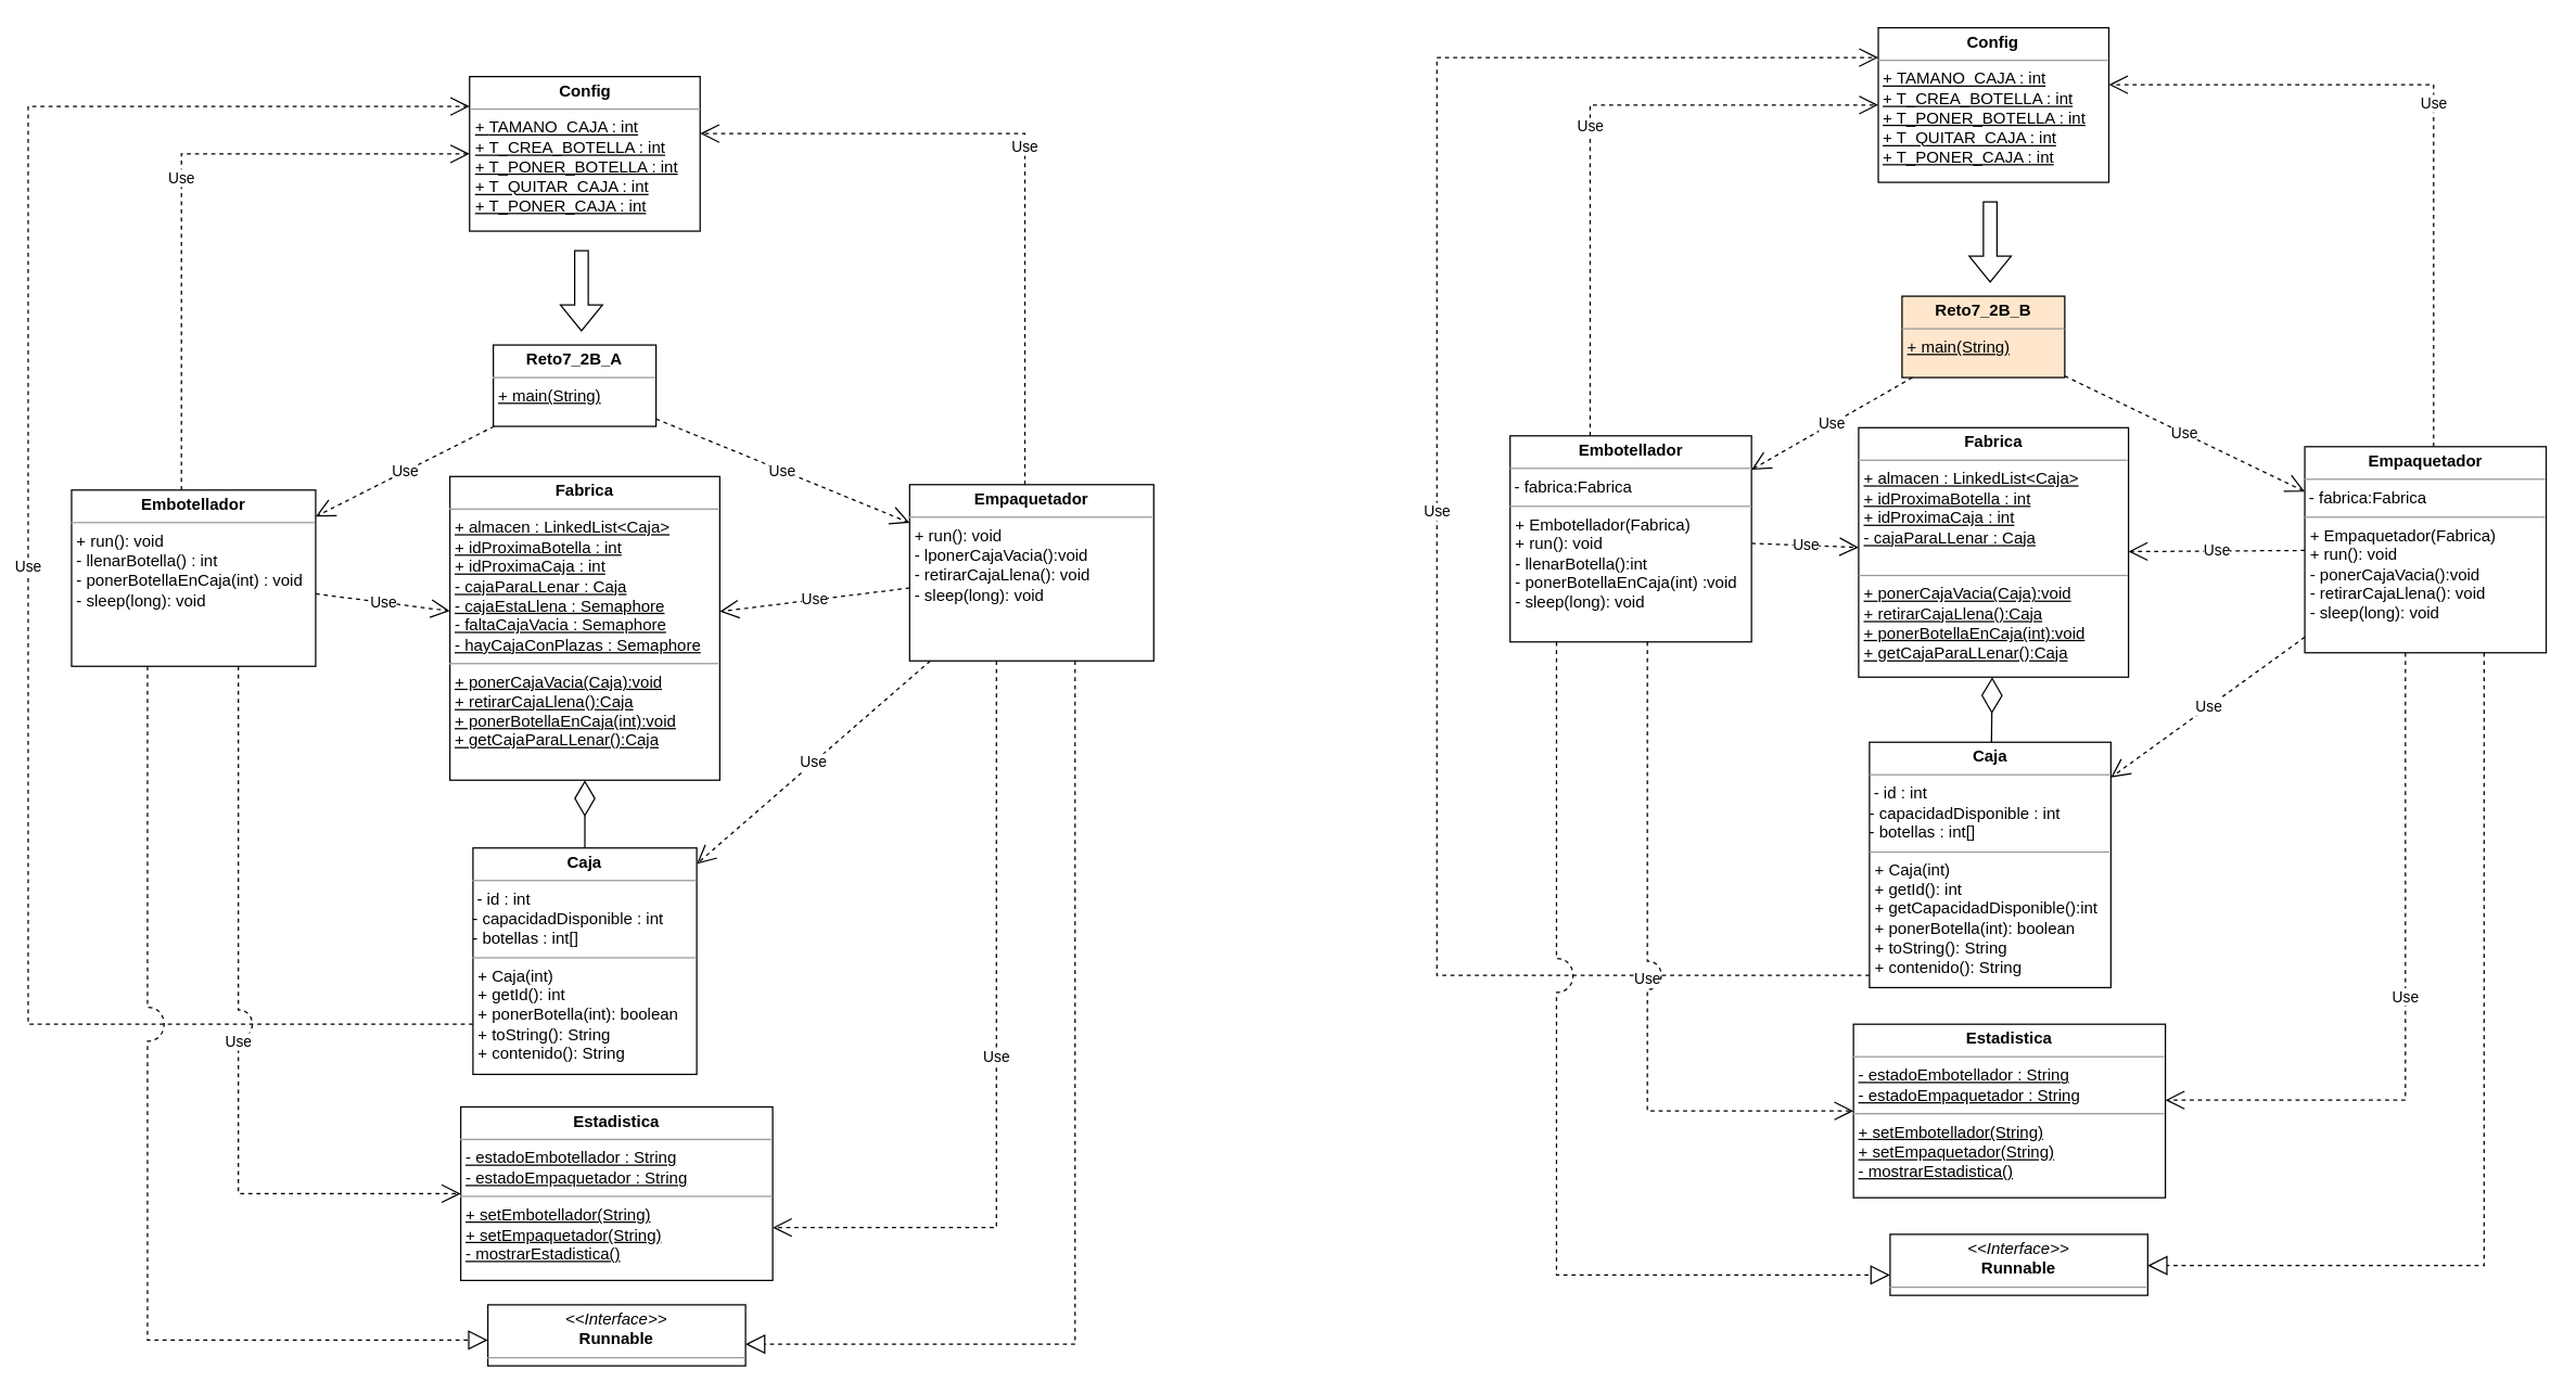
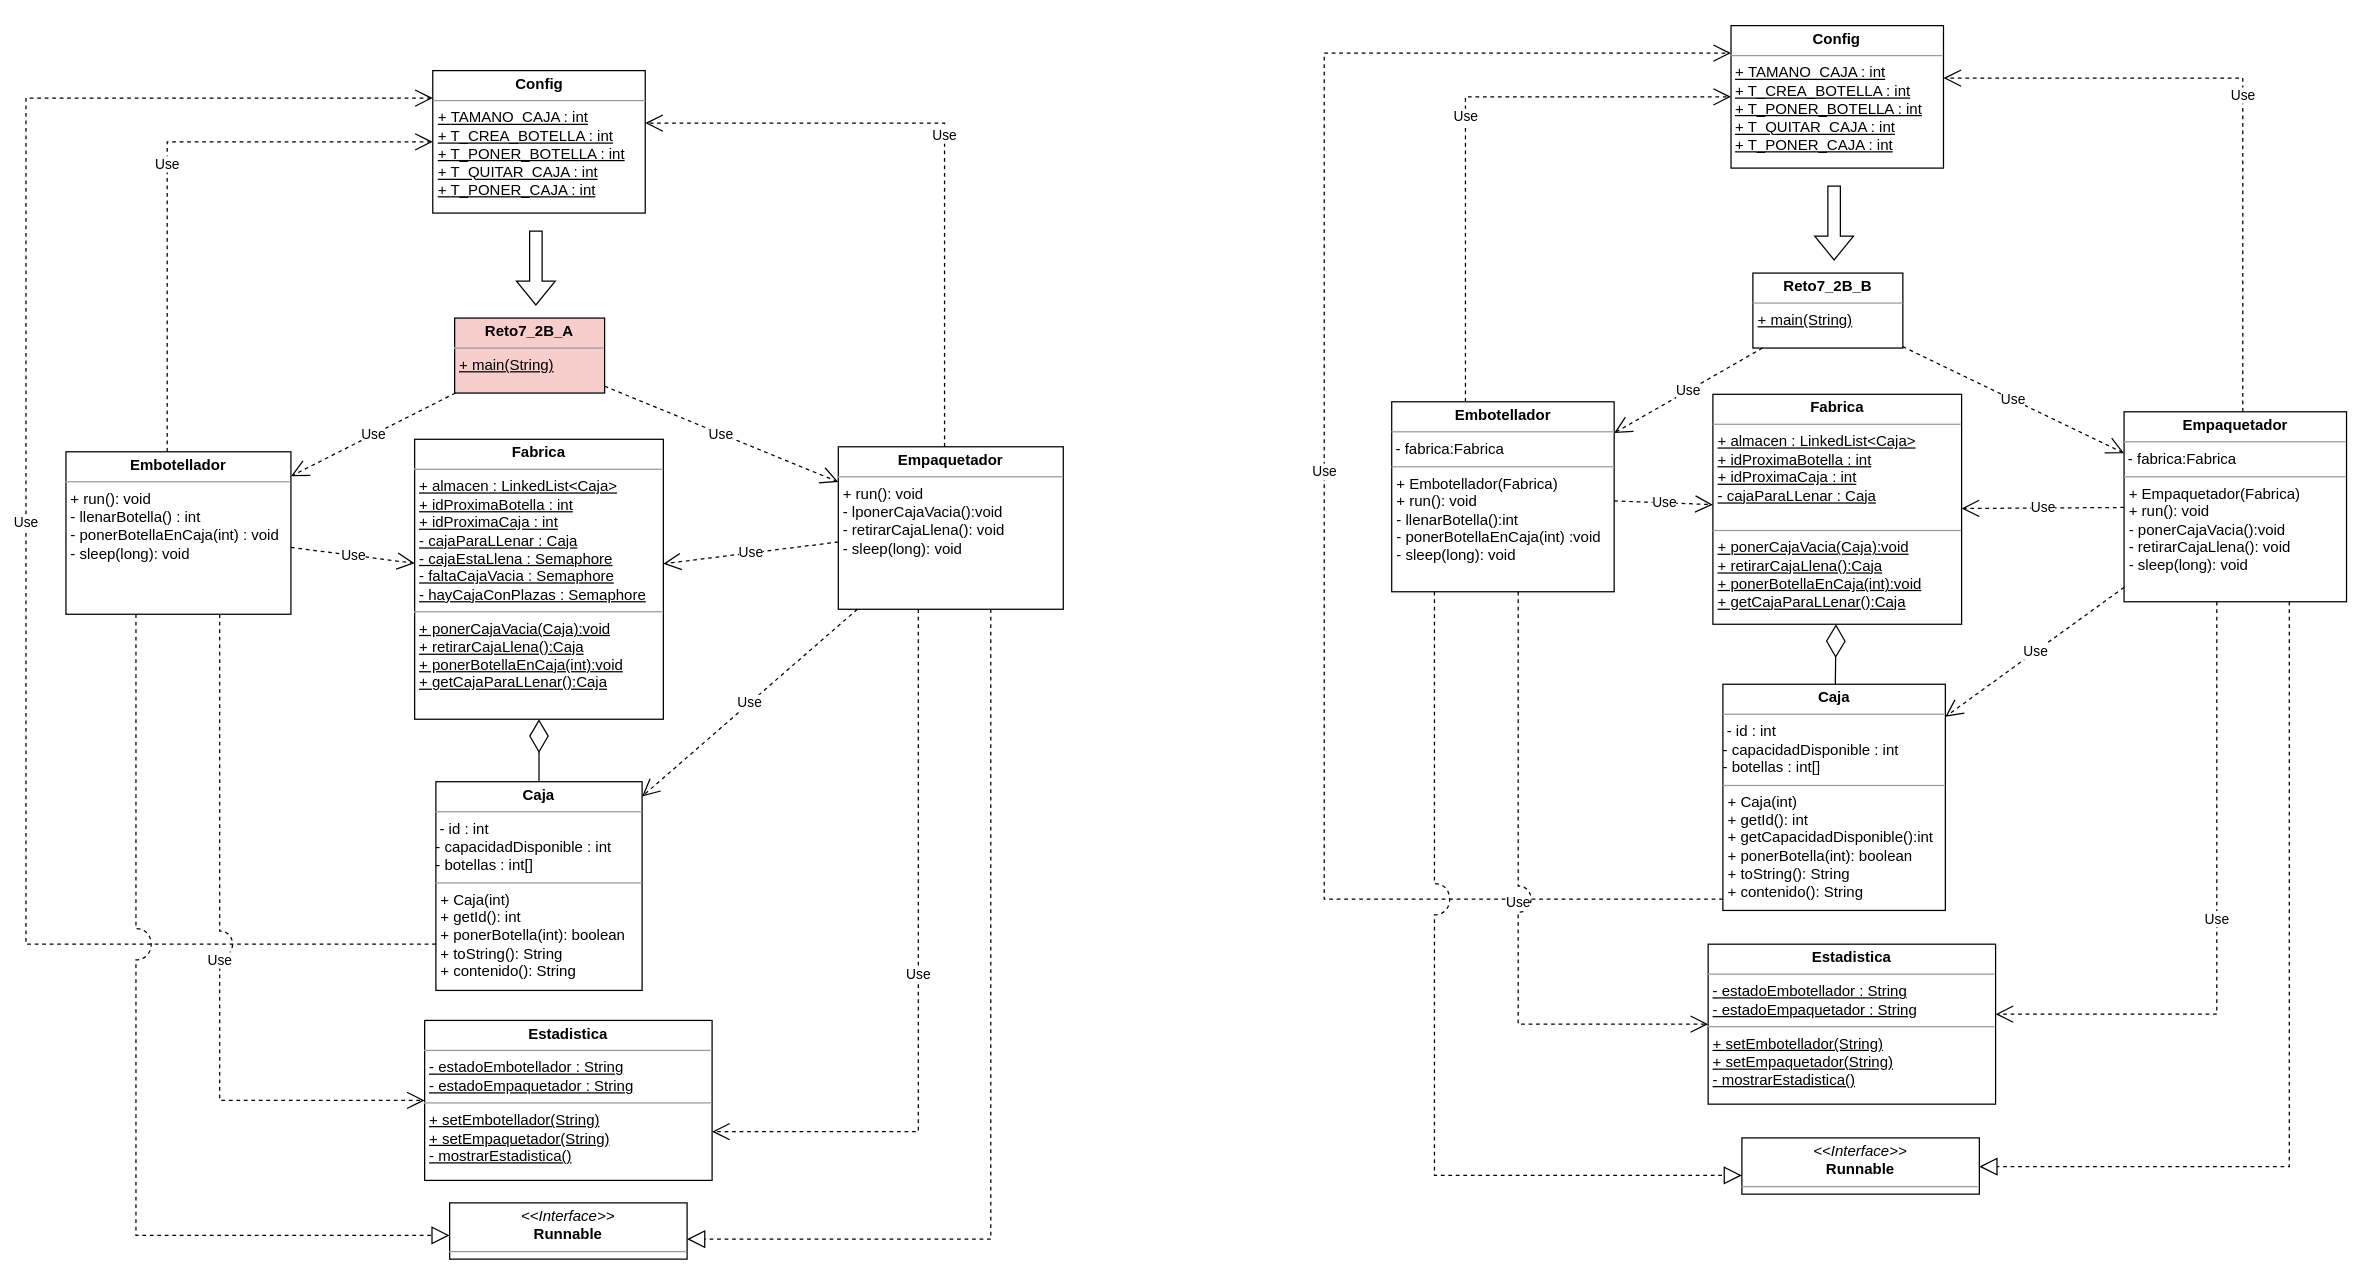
- <mxCell id="2" value="&lt;p style=&quot;margin:0px;margin-top:4px;text-align:center;&quot;&gt;&lt;b&gt;Reto7_2B_B&lt;/b&gt;&lt;/p&gt;&lt;hr size=&quot;1&quot;&gt;&lt;p style=&quot;margin:0px;margin-left:4px;&quot;&gt;&lt;u&gt;+ main(String)&lt;/u&gt;&lt;br&gt;&lt;/p&gt;" style="verticalAlign=top;align=left;overflow=fill;fontSize=12;fontFamily=Helvetica;html=1;fillColor=#ffe6cc;" parent="1" vertex="1"><mxGeometry x="1401.8" y="218" width="120" height="60" as="geometry" /></mxCell>
+ <mxCell id="2" value="&lt;p style=&quot;margin:0px;margin-top:4px;text-align:center;&quot;&gt;&lt;b&gt;Reto7_2B_B&lt;/b&gt;&lt;/p&gt;&lt;hr size=&quot;1&quot;&gt;&lt;p style=&quot;margin:0px;margin-left:4px;&quot;&gt;&lt;u&gt;+ main(String)&lt;/u&gt;&lt;br&gt;&lt;/p&gt;" style="verticalAlign=top;align=left;overflow=fill;fontSize=12;fontFamily=Helvetica;html=1;" parent="1" vertex="1"><mxGeometry x="1401.8" y="218" width="120" height="60" as="geometry" /></mxCell>
- <mxCell id="22" value="&lt;p style=&quot;margin:0px;margin-top:4px;text-align:center;&quot;&gt;&lt;b&gt;Reto7_2B_A&lt;/b&gt;&lt;/p&gt;&lt;hr size=&quot;1&quot;&gt;&lt;p style=&quot;margin:0px;margin-left:4px;&quot;&gt;&lt;u&gt;+ main(String)&lt;/u&gt;&lt;br&gt;&lt;/p&gt;" style="verticalAlign=top;align=left;overflow=fill;fontSize=12;fontFamily=Helvetica;html=1;" parent="1" vertex="1"><mxGeometry x="363" y="254" width="120" height="60" as="geometry" /></mxCell>
+ <mxCell id="22" value="&lt;p style=&quot;margin:0px;margin-top:4px;text-align:center;&quot;&gt;&lt;b&gt;Reto7_2B_A&lt;/b&gt;&lt;/p&gt;&lt;hr size=&quot;1&quot;&gt;&lt;p style=&quot;margin:0px;margin-left:4px;&quot;&gt;&lt;u&gt;+ main(String)&lt;/u&gt;&lt;br&gt;&lt;/p&gt;" style="verticalAlign=top;align=left;overflow=fill;fontSize=12;fontFamily=Helvetica;html=1;fillColor=#f8cecc;" parent="1" vertex="1"><mxGeometry x="363" y="254" width="120" height="60" as="geometry" /></mxCell>
